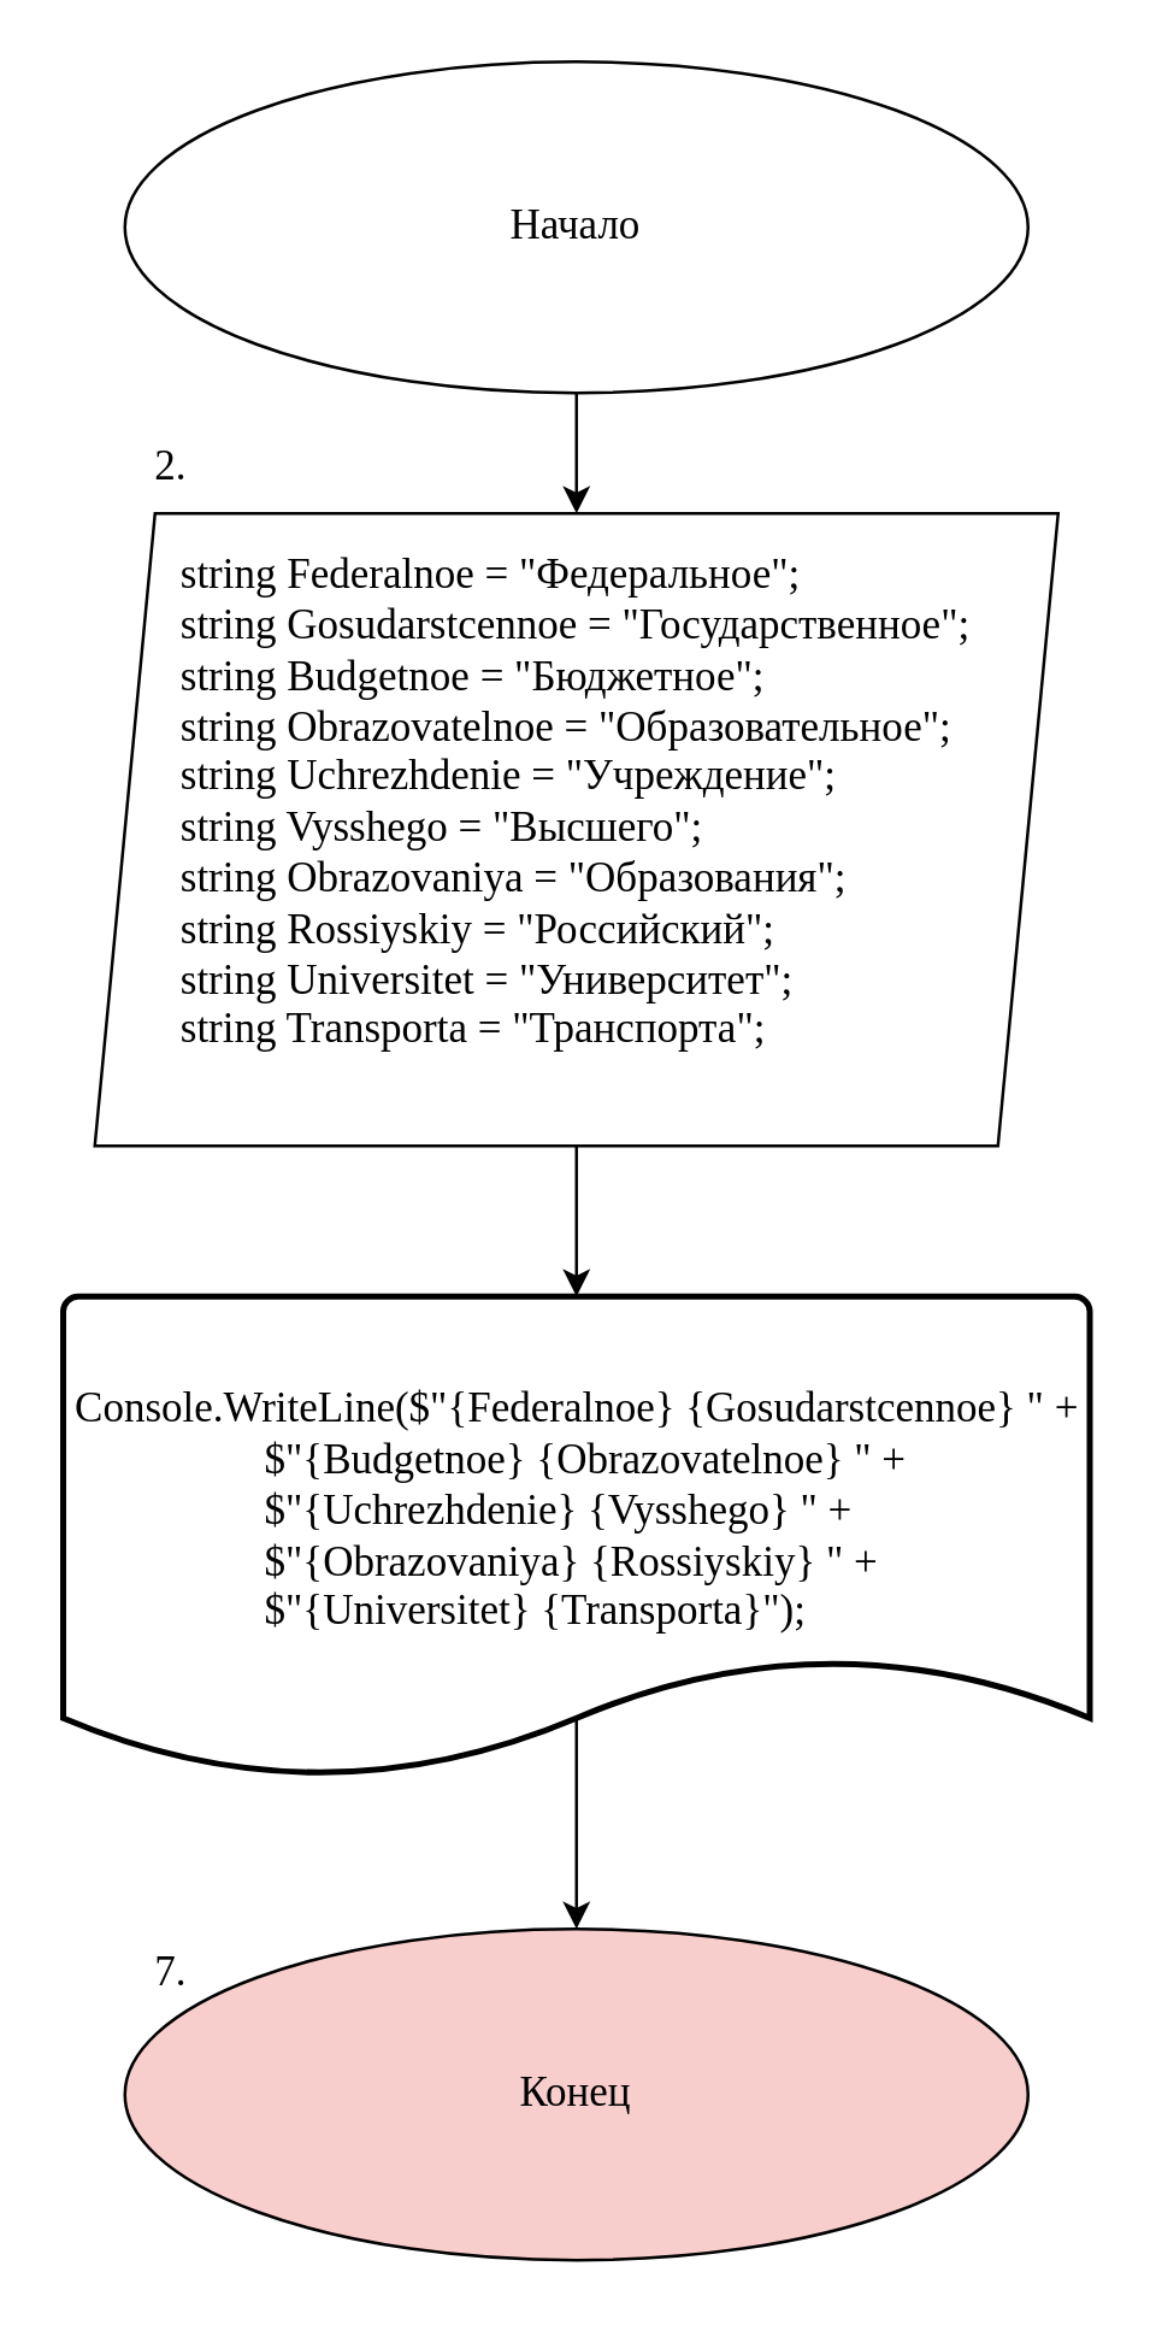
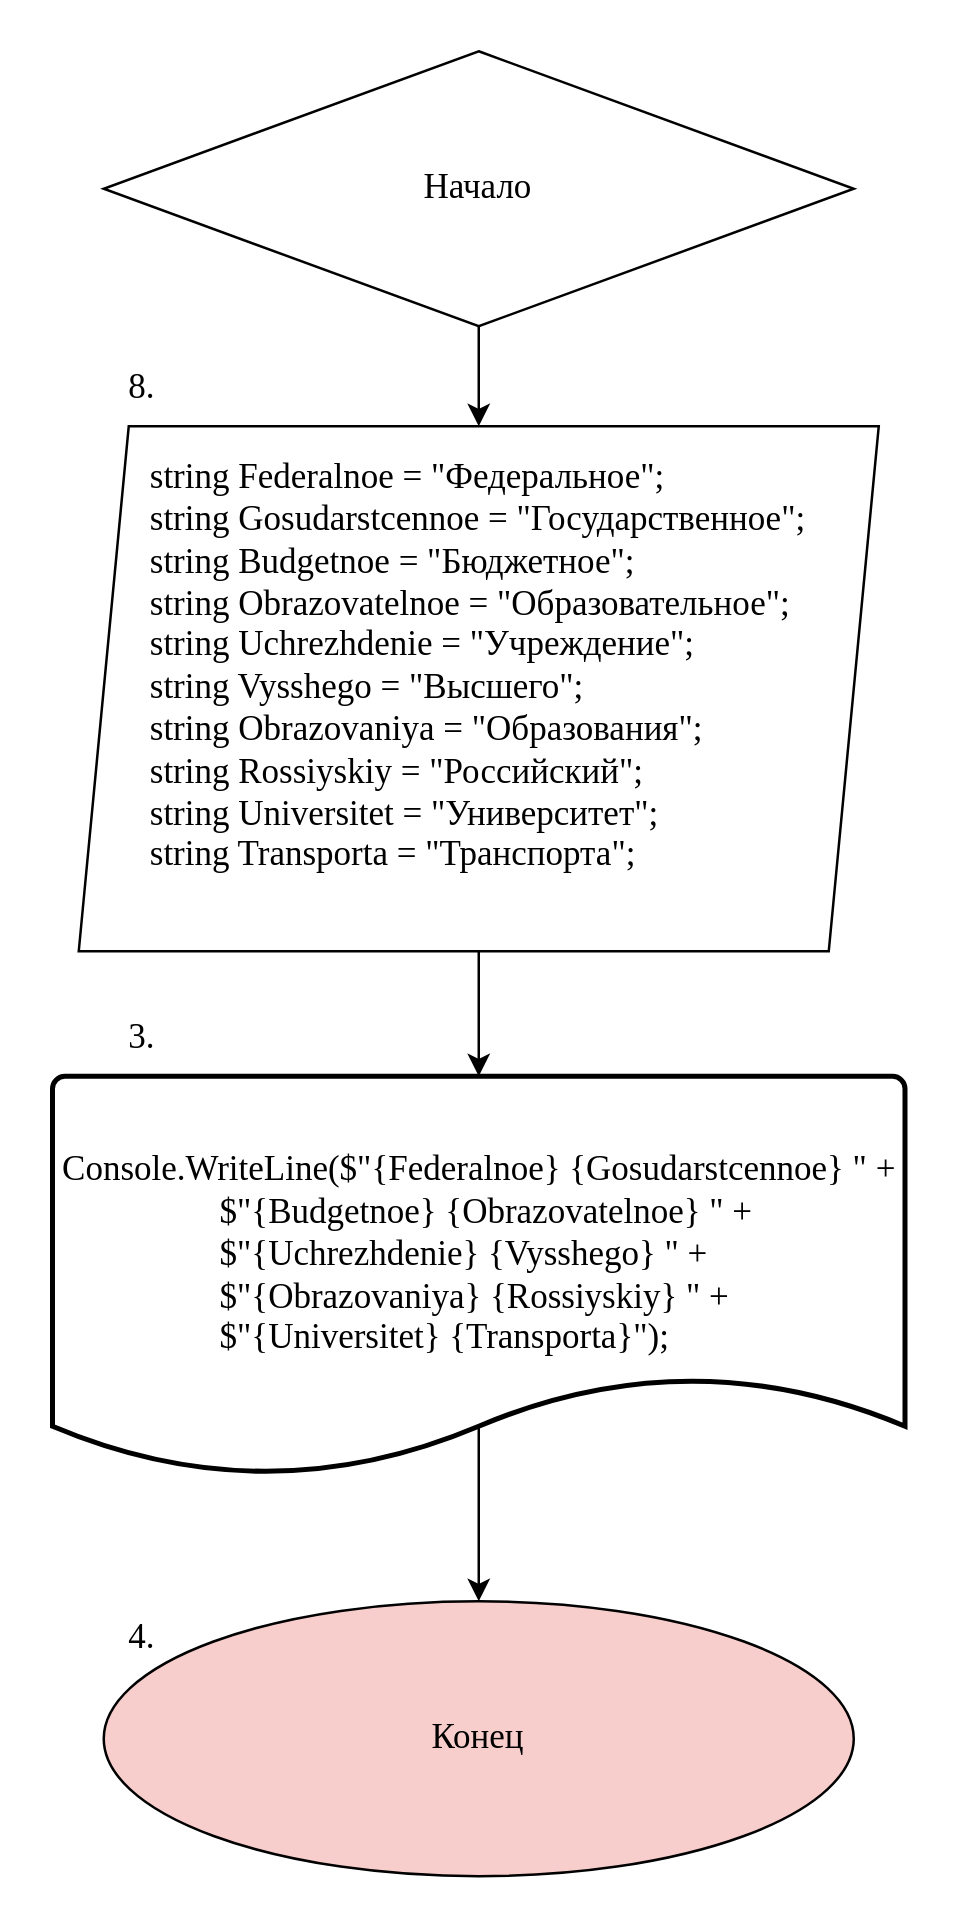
- <mxCell id="3" value="Начало" style="ellipse;whiteSpace=wrap;html=1;fontFamily=Times New Roman;fontSize=14;" vertex="1" parent="1"><mxGeometry x="41" y="20" width="300" height="110" as="geometry" /></mxCell>
+ <mxCell id="3" value="Начало" style="rhombus;whiteSpace=wrap;html=1;fontFamily=Times New Roman;fontSize=14;" vertex="1" parent="1"><mxGeometry x="41" y="20" width="300" height="110" as="geometry" /></mxCell>
- <mxCell id="9" value="2." style="text;html=1;align=center;verticalAlign=middle;resizable=0;points=[];autosize=1;strokeColor=none;fillColor=none;fontFamily=Times New Roman;fontSize=14;" vertex="1" parent="1"><mxGeometry x="41" y="140" width="30" height="30" as="geometry" /></mxCell>
+ <mxCell id="9" value="8." style="text;html=1;align=center;verticalAlign=middle;resizable=0;points=[];autosize=1;strokeColor=none;fillColor=none;fontFamily=Times New Roman;fontSize=14;" vertex="1" parent="1"><mxGeometry x="41" y="140" width="30" height="30" as="geometry" /></mxCell>
+ <mxCell id="10" value="3." style="text;html=1;align=center;verticalAlign=middle;resizable=0;points=[];autosize=1;strokeColor=none;fillColor=none;fontFamily=Times New Roman;fontSize=14;" vertex="1" parent="1"><mxGeometry x="41" y="400" width="30" height="30" as="geometry" /></mxCell>
- <mxCell id="11" value="7." style="text;html=1;align=center;verticalAlign=middle;resizable=0;points=[];autosize=1;strokeColor=none;fillColor=none;fontFamily=Times New Roman;fontSize=14;" vertex="1" parent="1"><mxGeometry x="41" y="640" width="30" height="30" as="geometry" /></mxCell>
+ <mxCell id="11" value="4." style="text;html=1;align=center;verticalAlign=middle;resizable=0;points=[];autosize=1;strokeColor=none;fillColor=none;fontFamily=Times New Roman;fontSize=14;" vertex="1" parent="1"><mxGeometry x="41" y="640" width="30" height="30" as="geometry" /></mxCell>
